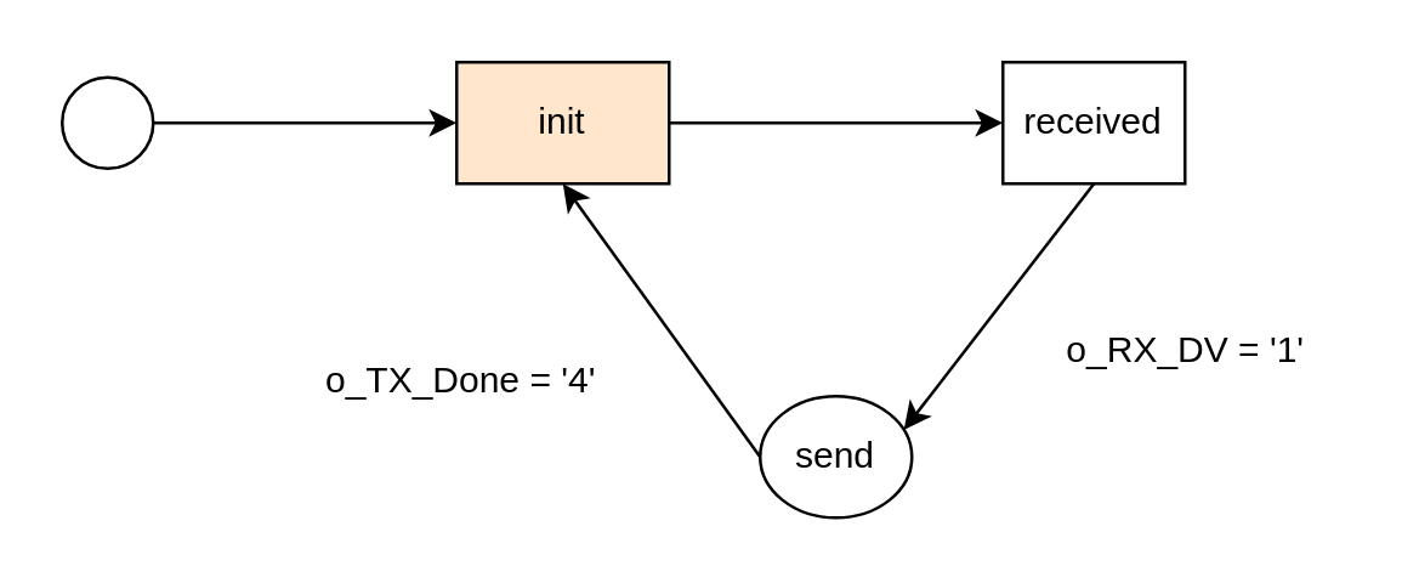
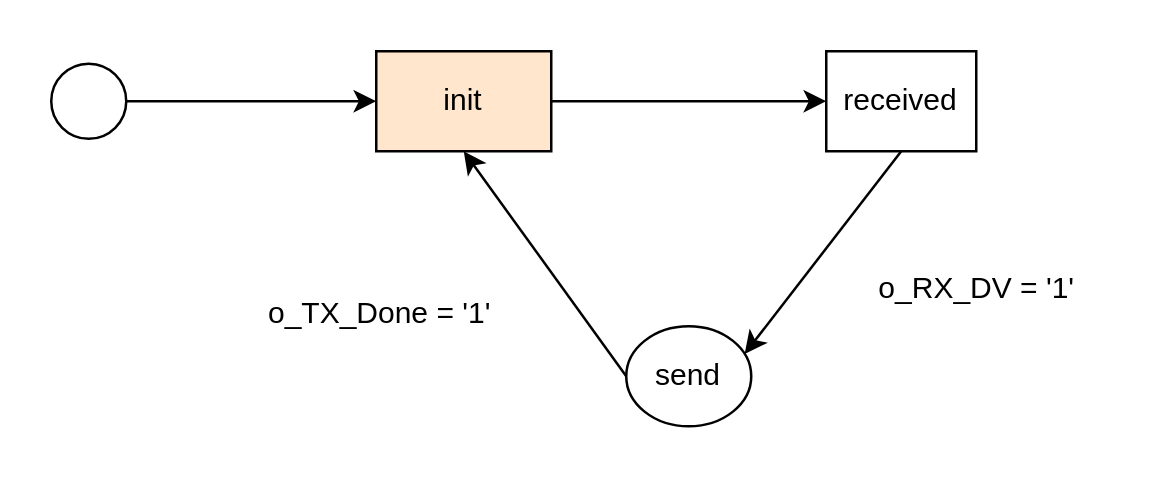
- <mxCell id="10" value="&amp;nbsp; &amp;nbsp; o_TX_Done&amp;nbsp;= '4'" style="text;html=1;strokeColor=none;fillColor=none;align=center;verticalAlign=middle;whiteSpace=wrap;rounded=0;" parent="1" vertex="1"><mxGeometry x="90" y="110" width="110" height="30" as="geometry" /></mxCell>
+ <mxCell id="10" value="&amp;nbsp; &amp;nbsp; o_TX_Done&amp;nbsp;= '1'" style="text;html=1;strokeColor=none;fillColor=none;align=center;verticalAlign=middle;whiteSpace=wrap;rounded=0;" parent="1" vertex="1"><mxGeometry x="90" y="110" width="110" height="30" as="geometry" /></mxCell>
